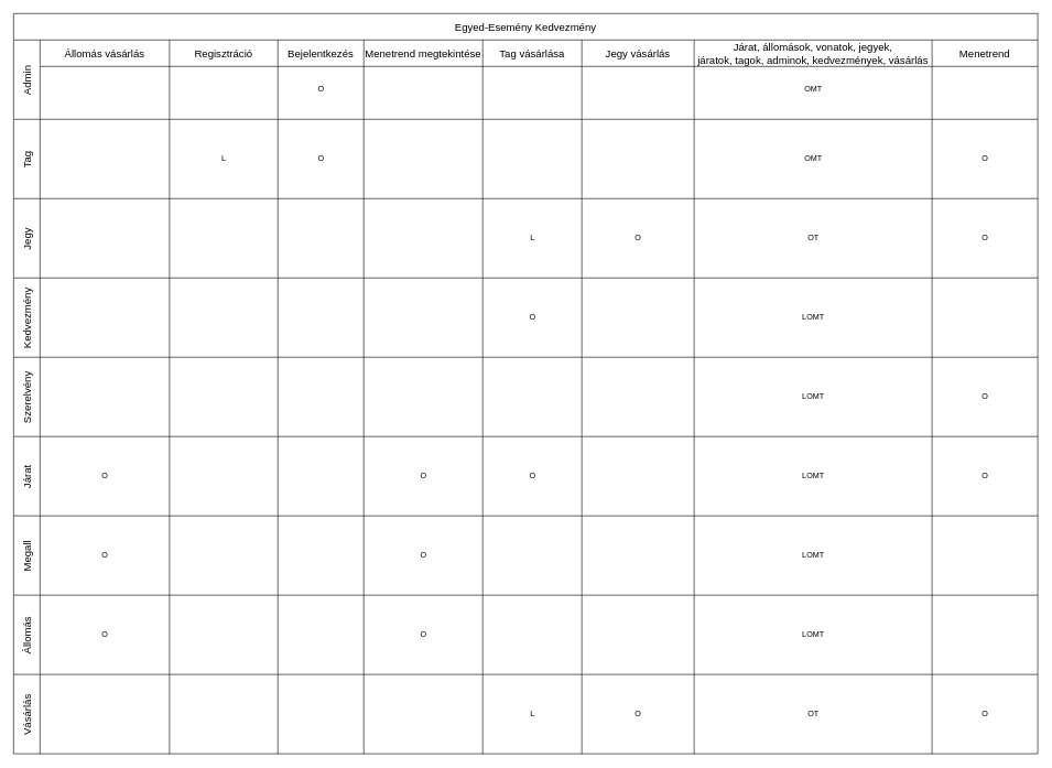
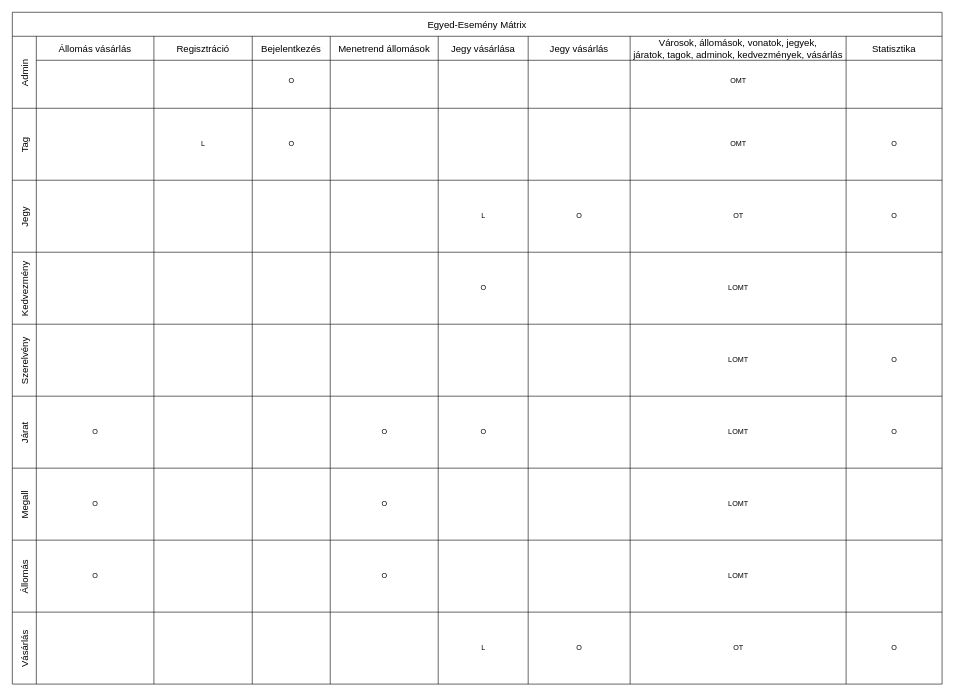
- <mxCell id="2" value="Egyed-Esemény Kedvezmény" style="shape=table;childLayout=tableLayout;startSize=40;collapsible=0;recursiveResize=0;expand=0;fontSize=16;" parent="1" vertex="1"><mxGeometry x="20" y="20" width="1550" height="1120" as="geometry" /></mxCell>
+ <mxCell id="2" value="Egyed-Esemény Mátrix" style="shape=table;childLayout=tableLayout;startSize=40;collapsible=0;recursiveResize=0;expand=0;fontSize=16;" parent="1" vertex="1"><mxGeometry x="20" y="20" width="1550" height="1120" as="geometry" /></mxCell>
- <mxCell id="11" value="Járat, állomások, vonatok, jegyek,&#10;járatok, tagok, adminok, kedvezmények, vásárlás" style="swimlane;swimlaneHead=0;swimlaneBody=0;fontStyle=0;strokeColor=inherit;connectable=0;fillColor=none;startSize=40;collapsible=0;recursiveResize=0;expand=0;fontSize=16;" parent="3" vertex="1"><mxGeometry x="1030" width="360" height="120" as="geometry"><mxRectangle width="360" height="120" as="alternateBounds" /></mxGeometry></mxCell>
+ <mxCell id="11" value="Városok, állomások, vonatok, jegyek,&#10;járatok, tagok, adminok, kedvezmények, vásárlás" style="swimlane;swimlaneHead=0;swimlaneBody=0;fontStyle=0;strokeColor=inherit;connectable=0;fillColor=none;startSize=40;collapsible=0;recursiveResize=0;expand=0;fontSize=16;" parent="3" vertex="1"><mxGeometry x="1030" width="360" height="120" as="geometry"><mxRectangle width="360" height="120" as="alternateBounds" /></mxGeometry></mxCell>
- <mxCell id="8" value="Menetrend megtekintése" style="swimlane;swimlaneHead=0;swimlaneBody=0;fontStyle=0;strokeColor=inherit;connectable=0;fillColor=none;startSize=40;collapsible=0;recursiveResize=0;expand=0;fontSize=16;" parent="3" vertex="1"><mxGeometry x="530" width="180" height="120" as="geometry"><mxRectangle width="180" height="120" as="alternateBounds" /></mxGeometry></mxCell>
+ <mxCell id="8" value="Menetrend állomások" style="swimlane;swimlaneHead=0;swimlaneBody=0;fontStyle=0;strokeColor=inherit;connectable=0;fillColor=none;startSize=40;collapsible=0;recursiveResize=0;expand=0;fontSize=16;" parent="3" vertex="1"><mxGeometry x="530" width="180" height="120" as="geometry"><mxRectangle width="180" height="120" as="alternateBounds" /></mxGeometry></mxCell>
- <mxCell id="9" value="Tag vásárlása" style="swimlane;swimlaneHead=0;swimlaneBody=0;fontStyle=0;strokeColor=inherit;connectable=0;fillColor=none;startSize=40;collapsible=0;recursiveResize=0;expand=0;fontSize=16;" parent="3" vertex="1"><mxGeometry x="710" width="150" height="120" as="geometry"><mxRectangle width="150" height="120" as="alternateBounds" /></mxGeometry></mxCell>
+ <mxCell id="9" value="Jegy vásárlása" style="swimlane;swimlaneHead=0;swimlaneBody=0;fontStyle=0;strokeColor=inherit;connectable=0;fillColor=none;startSize=40;collapsible=0;recursiveResize=0;expand=0;fontSize=16;" parent="3" vertex="1"><mxGeometry x="710" width="150" height="120" as="geometry"><mxRectangle width="150" height="120" as="alternateBounds" /></mxGeometry></mxCell>
- <mxCell id="13" value="Menetrend" style="swimlane;swimlaneHead=0;swimlaneBody=0;fontStyle=0;strokeColor=inherit;connectable=0;fillColor=none;startSize=40;collapsible=0;recursiveResize=0;expand=0;fontSize=16;" parent="3" vertex="1"><mxGeometry x="1390" width="160" height="120" as="geometry"><mxRectangle width="160" height="120" as="alternateBounds" /></mxGeometry></mxCell>
+ <mxCell id="13" value="Statisztika" style="swimlane;swimlaneHead=0;swimlaneBody=0;fontStyle=0;strokeColor=inherit;connectable=0;fillColor=none;startSize=40;collapsible=0;recursiveResize=0;expand=0;fontSize=16;" parent="3" vertex="1"><mxGeometry x="1390" width="160" height="120" as="geometry"><mxRectangle width="160" height="120" as="alternateBounds" /></mxGeometry></mxCell>
